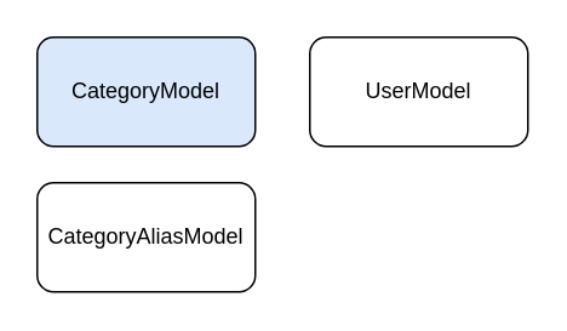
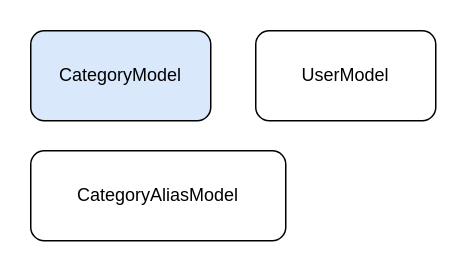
- <mxCell id="3" value="CategoryAliasModel" style="rounded=1;whiteSpace=wrap;html=1;" vertex="1" parent="1"><mxGeometry x="20" y="100" width="120" height="60" as="geometry" /></mxCell>
+ <mxCell id="3" value="CategoryAliasModel" style="rounded=1;whiteSpace=wrap;html=1;" vertex="1" parent="1"><mxGeometry x="20" y="100" width="170" height="60" as="geometry" /></mxCell>
